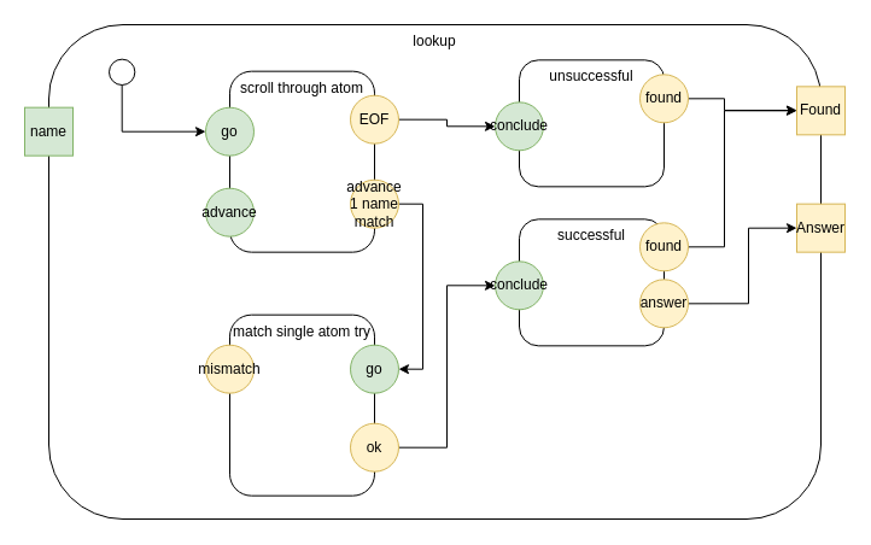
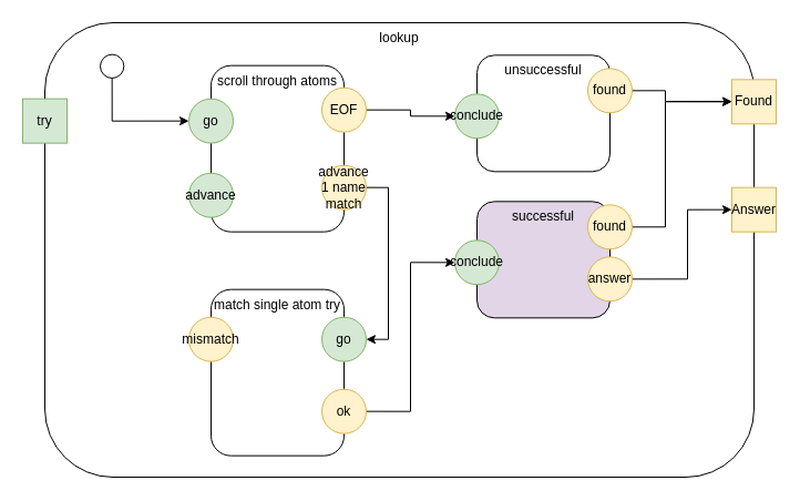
- <mxCell id="3" value="scroll through atom" style="rounded=1;whiteSpace=wrap;html=1;verticalAlign=top;" parent="1" vertex="1"><mxGeometry x="190" y="58.66" width="120" height="150" as="geometry" /></mxCell>
+ <mxCell id="3" value="scroll through atoms" style="rounded=1;whiteSpace=wrap;html=1;verticalAlign=top;" parent="1" vertex="1"><mxGeometry x="190" y="58.66" width="120" height="150" as="geometry" /></mxCell>
- <mxCell id="29" value="name" style="whiteSpace=wrap;html=1;aspect=fixed;fillColor=#d5e8d4;strokeColor=#82b366;" parent="1" vertex="1"><mxGeometry x="20" y="88.66" width="40" height="40" as="geometry" /></mxCell>
+ <mxCell id="29" value="try" style="whiteSpace=wrap;html=1;aspect=fixed;fillColor=#d5e8d4;strokeColor=#82b366;" parent="1" vertex="1"><mxGeometry x="20" y="88.66" width="40" height="40" as="geometry" /></mxCell>
- <mxCell id="12" value="successful" style="rounded=1;whiteSpace=wrap;html=1;verticalAlign=top;" parent="1" vertex="1"><mxGeometry x="430" y="181.33" width="120" height="105" as="geometry" /></mxCell>
+ <mxCell id="12" value="successful" style="rounded=1;whiteSpace=wrap;html=1;verticalAlign=top;fillColor=#e1d5e7;" parent="1" vertex="1"><mxGeometry x="430" y="181.33" width="120" height="105" as="geometry" /></mxCell>
